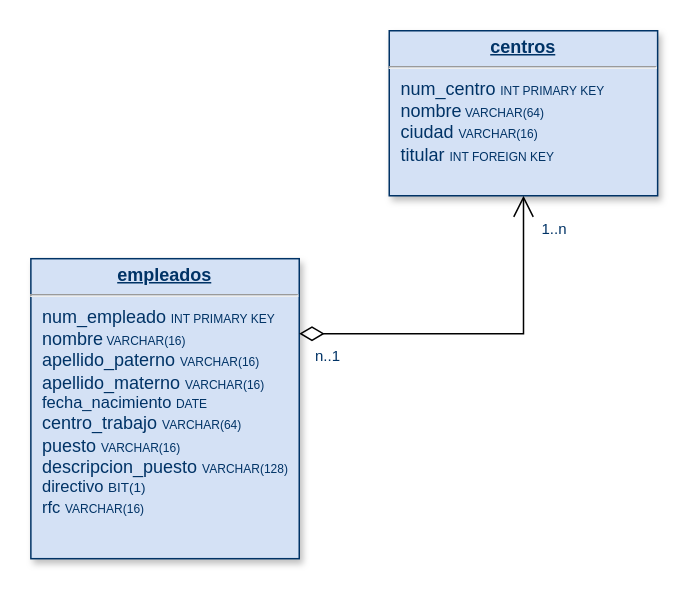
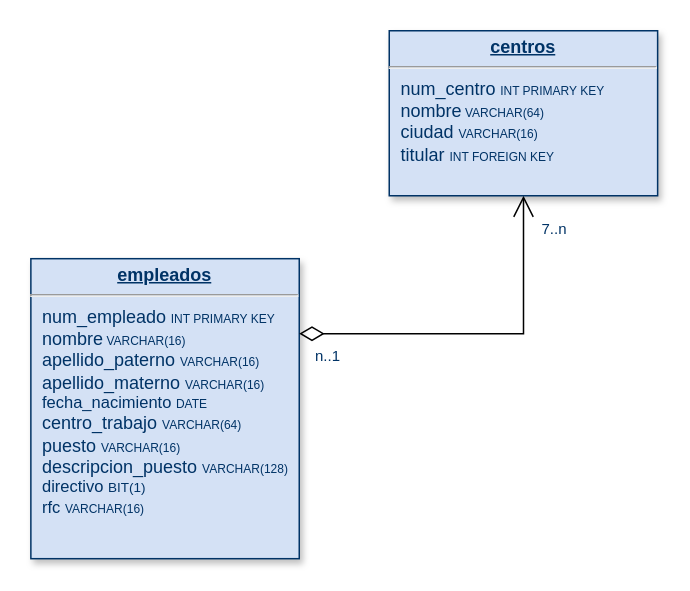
- <mxCell id="6" value="1..n" style="resizable=0;align=left;verticalAlign=top;labelBackgroundColor=#ffffff;fontSize=10;strokeColor=#003366;shadow=1;fillColor=#D4E1F5;fontColor=#003366" connectable="0" vertex="1" parent="1"><mxGeometry x="359" y="140" as="geometry" /></mxCell>
+ <mxCell id="6" value="7..n" style="resizable=0;align=left;verticalAlign=top;labelBackgroundColor=#ffffff;fontSize=10;strokeColor=#003366;shadow=1;fillColor=#D4E1F5;fontColor=#003366" connectable="0" vertex="1" parent="1"><mxGeometry x="359" y="140" as="geometry" /></mxCell>
